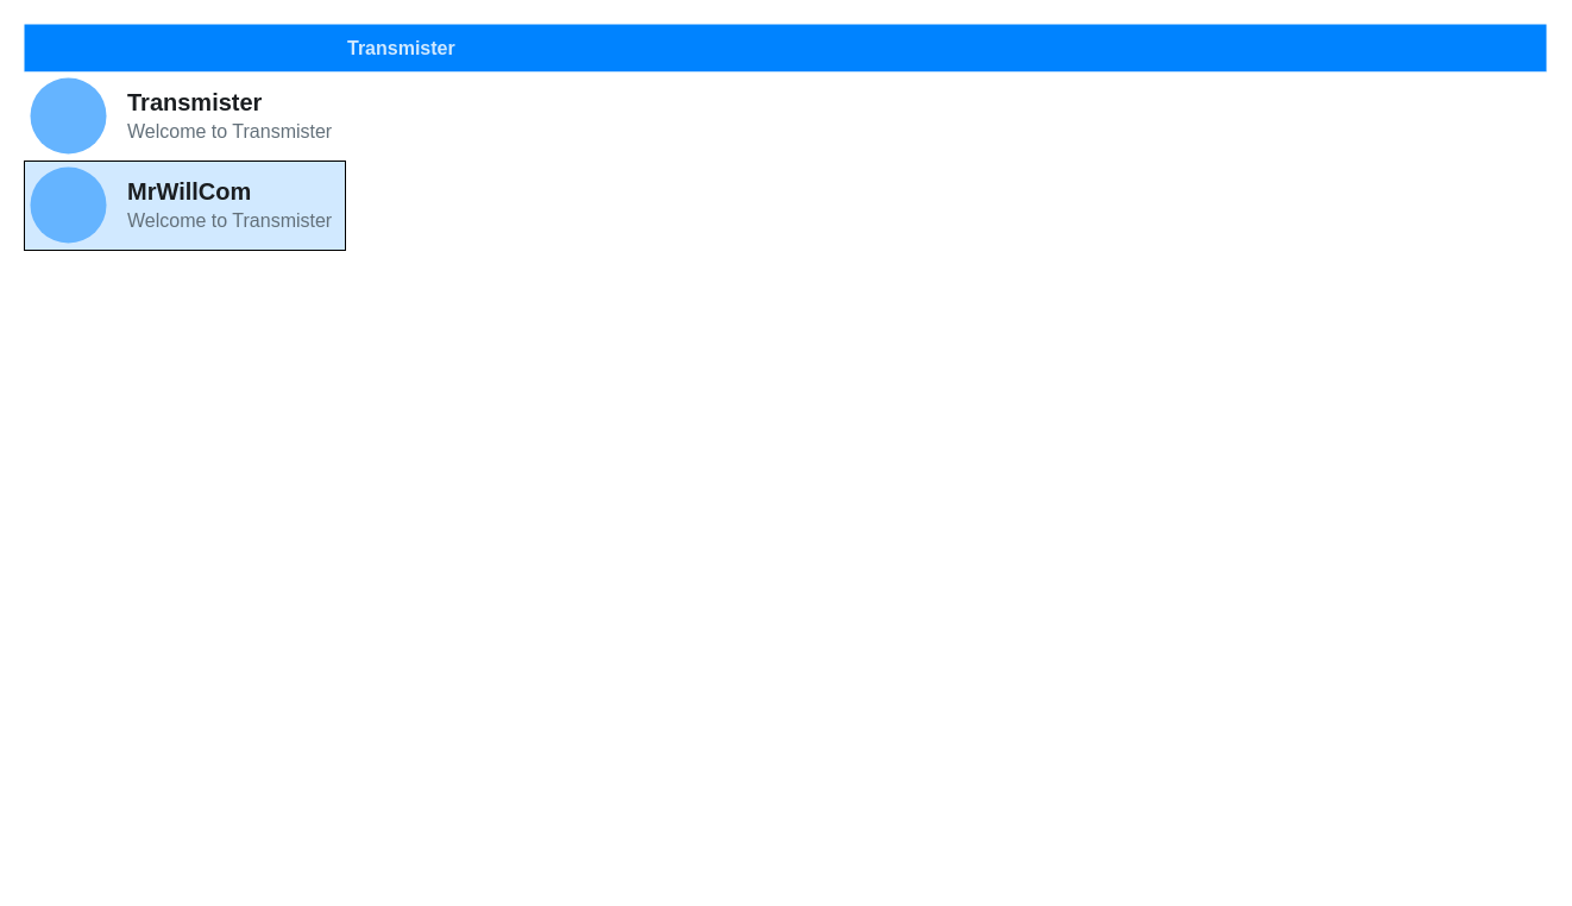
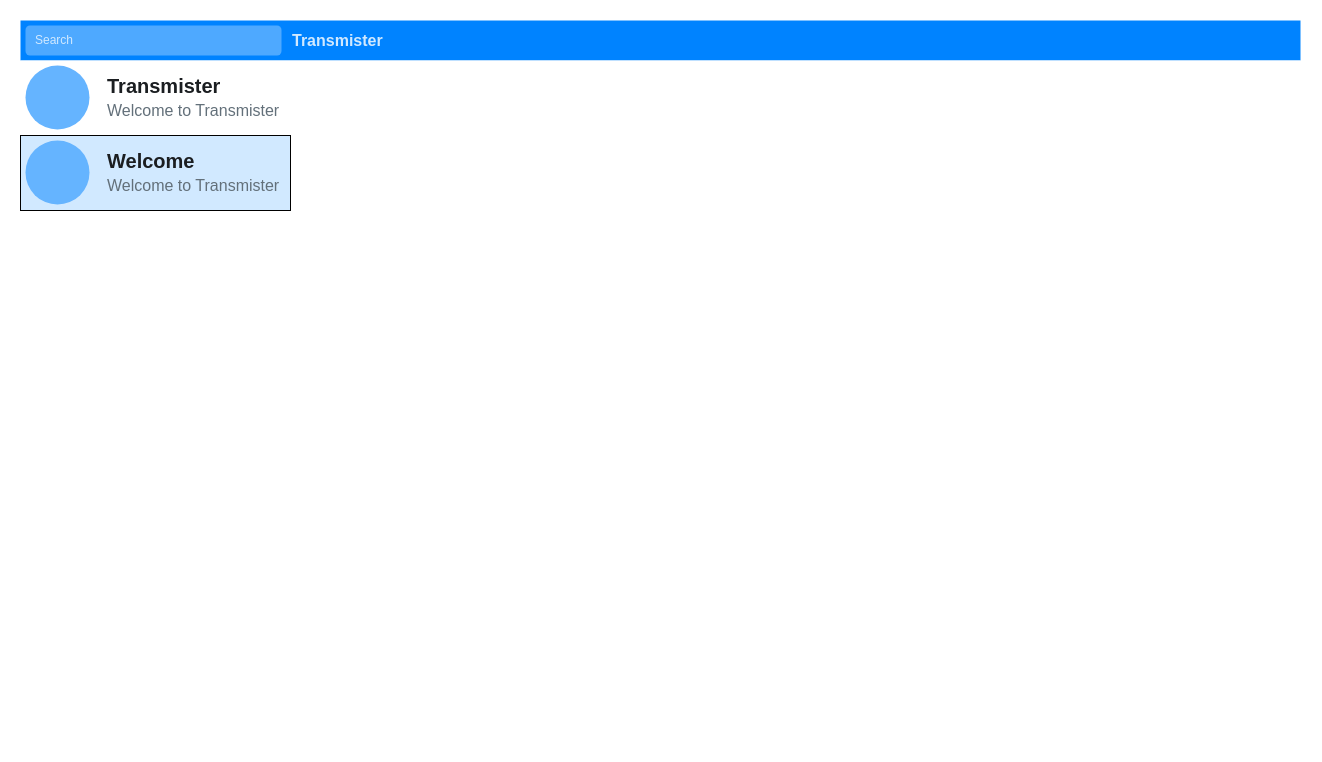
+ <mxCell id="3" value="Search" style="rounded=1;whiteSpace=wrap;html=1;fillColor=#4ea9ff;strokeColor=none;align=left;fontColor=#d1e9ff;spacingLeft=8;" parent="1" vertex="1"><mxGeometry x="25" y="25" width="256" height="30" as="geometry" /></mxCell>
- <mxCell id="10" value="MrWillCom" style="text;html=1;strokeColor=none;fillColor=none;align=left;verticalAlign=middle;whiteSpace=wrap;rounded=0;fontSize=20;fontColor=#1B1E21;fontStyle=1" parent="1" vertex="1"><mxGeometry x="105" y="150" width="140" height="20" as="geometry" /></mxCell>
+ <mxCell id="10" value="Welcome" style="text;html=1;strokeColor=none;fillColor=none;align=left;verticalAlign=middle;whiteSpace=wrap;rounded=0;fontSize=20;fontColor=#1B1E21;fontStyle=1" parent="1" vertex="1"><mxGeometry x="105" y="150" width="140" height="20" as="geometry" /></mxCell>
